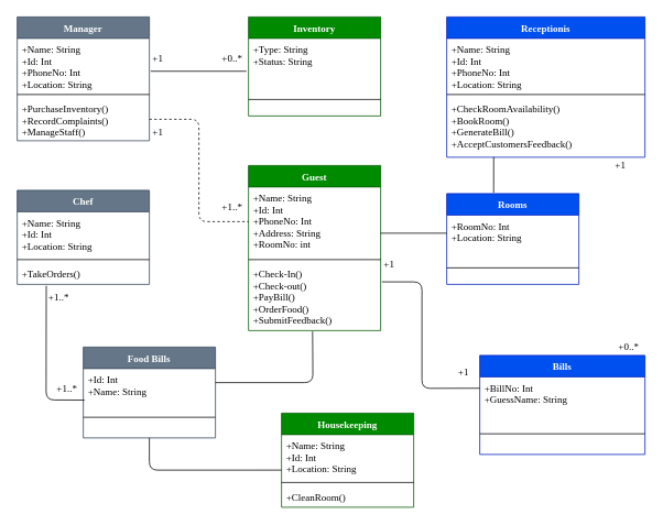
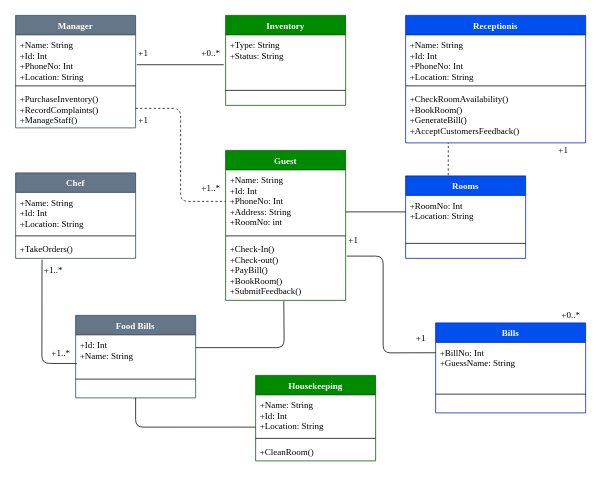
- <mxCell id="49" value="" style="endArrow=none;html=1;fontFamily=Poppins;fontSource=https%3A%2F%2Ffonts.googleapis.com%2Fcss%3Ffamily%3DPoppins;entryX=0.237;entryY=0.997;entryDx=0;entryDy=0;entryPerimeter=0;exitX=0.355;exitY=-0.009;exitDx=0;exitDy=0;exitPerimeter=0;" edge="1" parent="1" source="24" target="30"><mxGeometry width="50" height="50" relative="1" as="geometry"><mxPoint x="400" y="360" as="sourcePoint" /><mxPoint x="450" y="310" as="targetPoint" /></mxGeometry></mxCell>
+ <mxCell id="49" value="" style="endArrow=none;html=1;fontFamily=Poppins;fontSource=https%3A%2F%2Ffonts.googleapis.com%2Fcss%3Ffamily%3DPoppins;entryX=0.237;entryY=0.997;entryDx=0;entryDy=0;entryPerimeter=0;exitX=0.355;exitY=-0.009;exitDx=0;exitDy=0;exitPerimeter=0;dashed=1;" edge="1" parent="1" source="24" target="30"><mxGeometry width="50" height="50" relative="1" as="geometry"><mxPoint x="400" y="360" as="sourcePoint" /><mxPoint x="450" y="310" as="targetPoint" /></mxGeometry></mxCell>
- <mxCell id="9" value="+Check-In()&#10;+Check-out()&#10;+PayBill()&#10;+OrderFood()&#10;+SubmitFeedback()" style="text;strokeColor=none;fillColor=none;align=left;verticalAlign=top;spacingLeft=4;spacingRight=4;overflow=hidden;rotatable=0;points=[[0,0.5],[1,0.5]];portConstraint=eastwest;fontFamily=Poppins;fontSource=https%3A%2F%2Ffonts.googleapis.com%2Fcss%3Ffamily%3DPoppins;" vertex="1" parent="6"><mxGeometry y="118" width="160" height="82" as="geometry" /></mxCell>
+ <mxCell id="9" value="+Check-In()&#10;+Check-out()&#10;+PayBill()&#10;+BookRoom()&#10;+SubmitFeedback()" style="text;strokeColor=none;fillColor=none;align=left;verticalAlign=top;spacingLeft=4;spacingRight=4;overflow=hidden;rotatable=0;points=[[0,0.5],[1,0.5]];portConstraint=eastwest;fontFamily=Poppins;fontSource=https%3A%2F%2Ffonts.googleapis.com%2Fcss%3Ffamily%3DPoppins;" vertex="1" parent="6"><mxGeometry y="118" width="160" height="82" as="geometry" /></mxCell>
